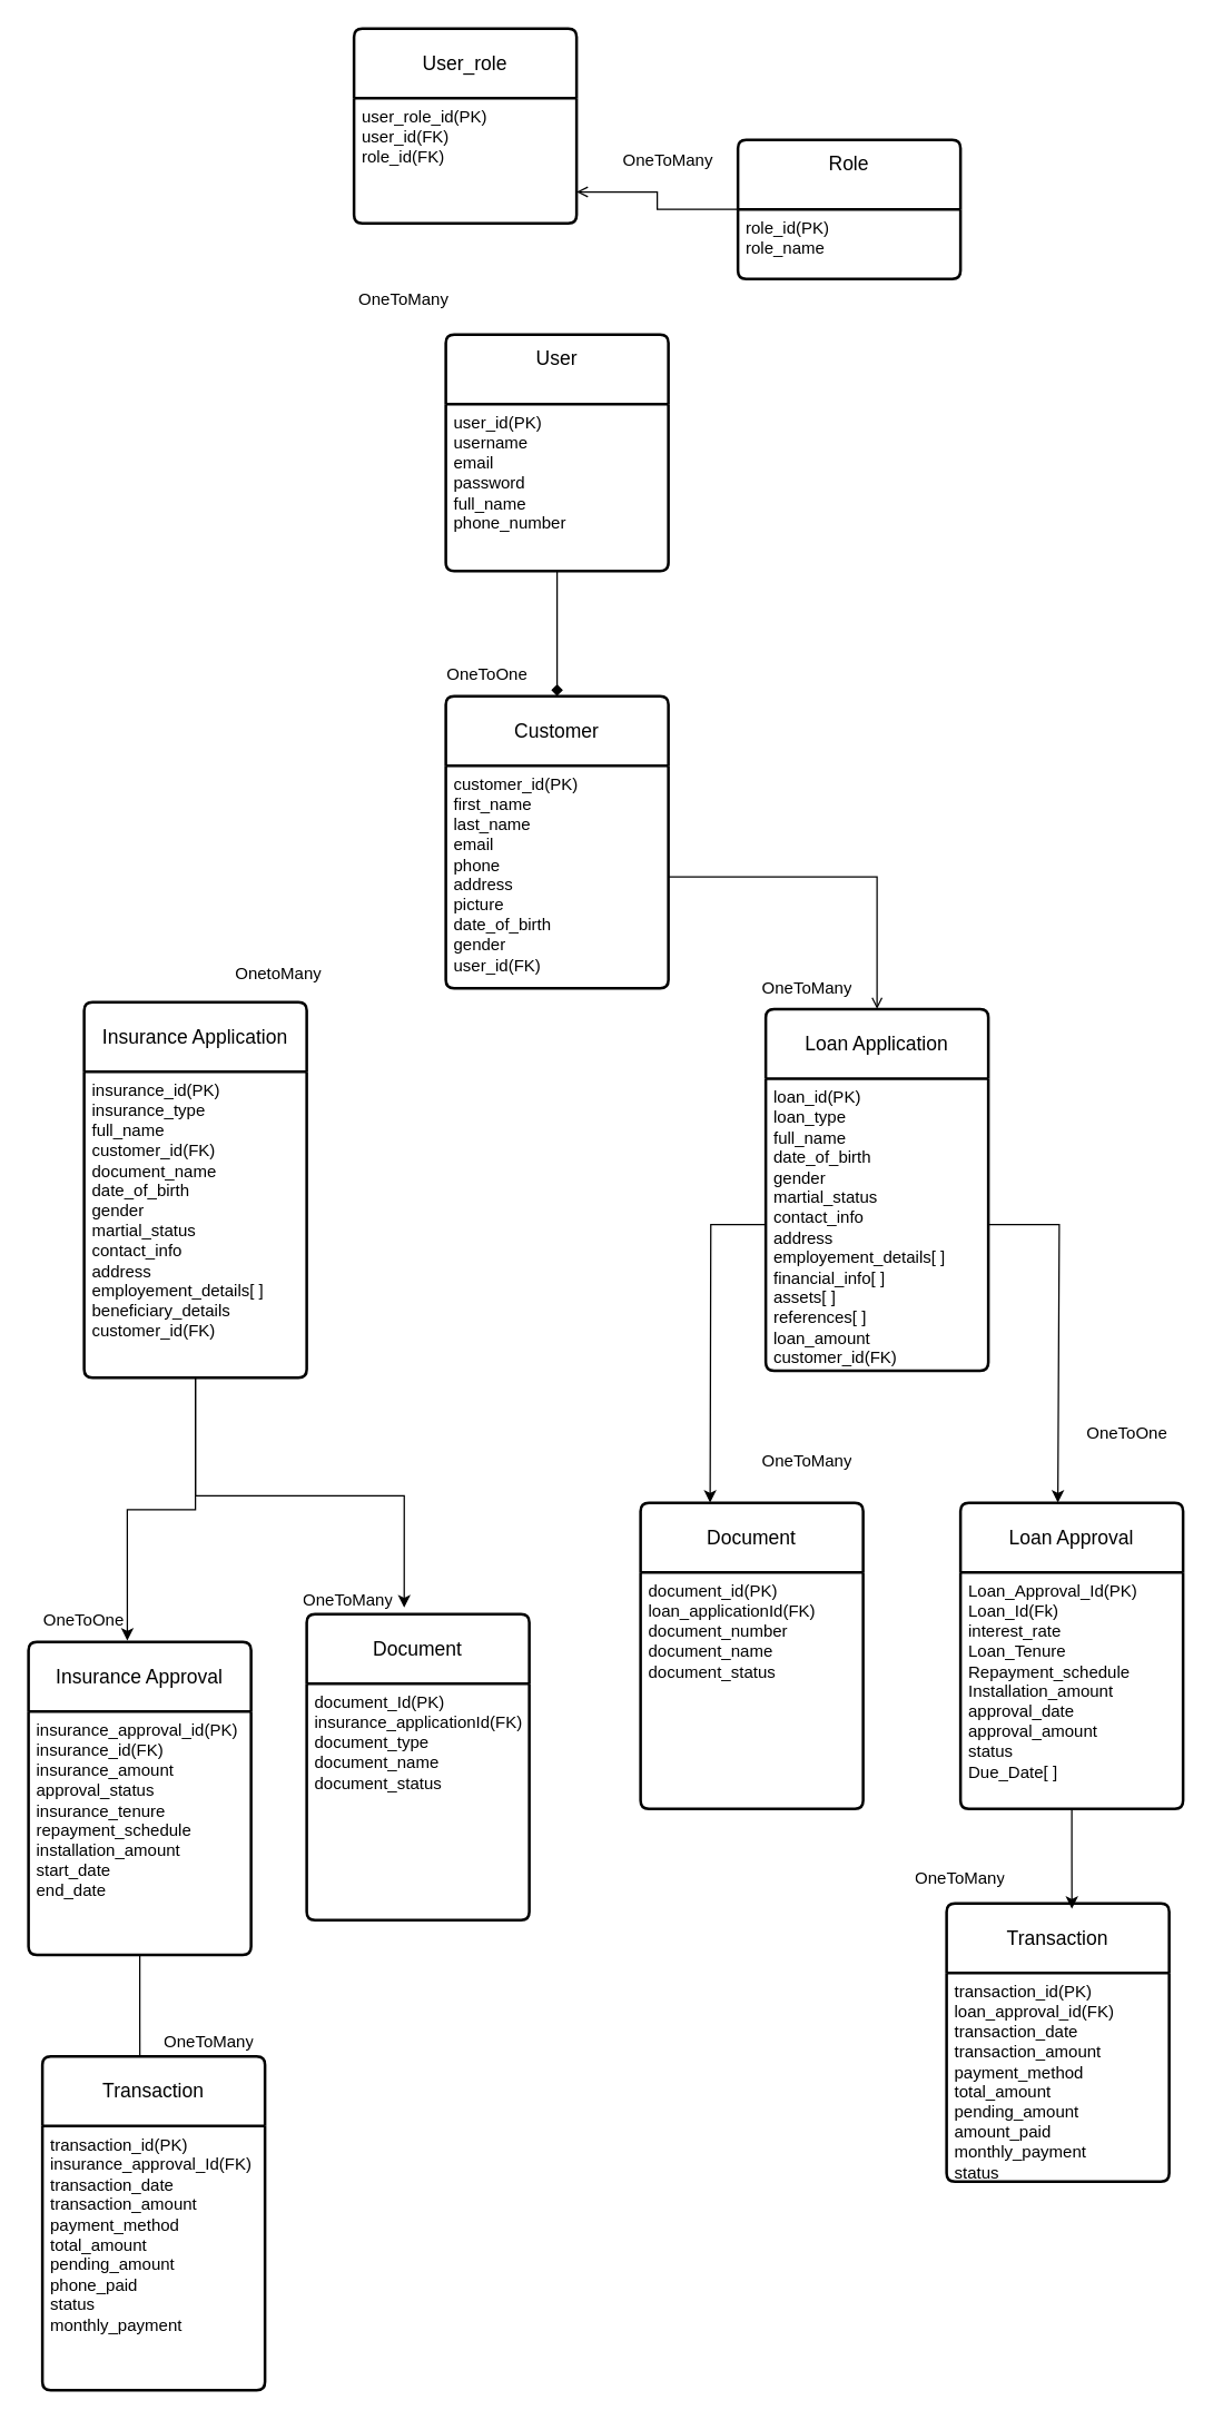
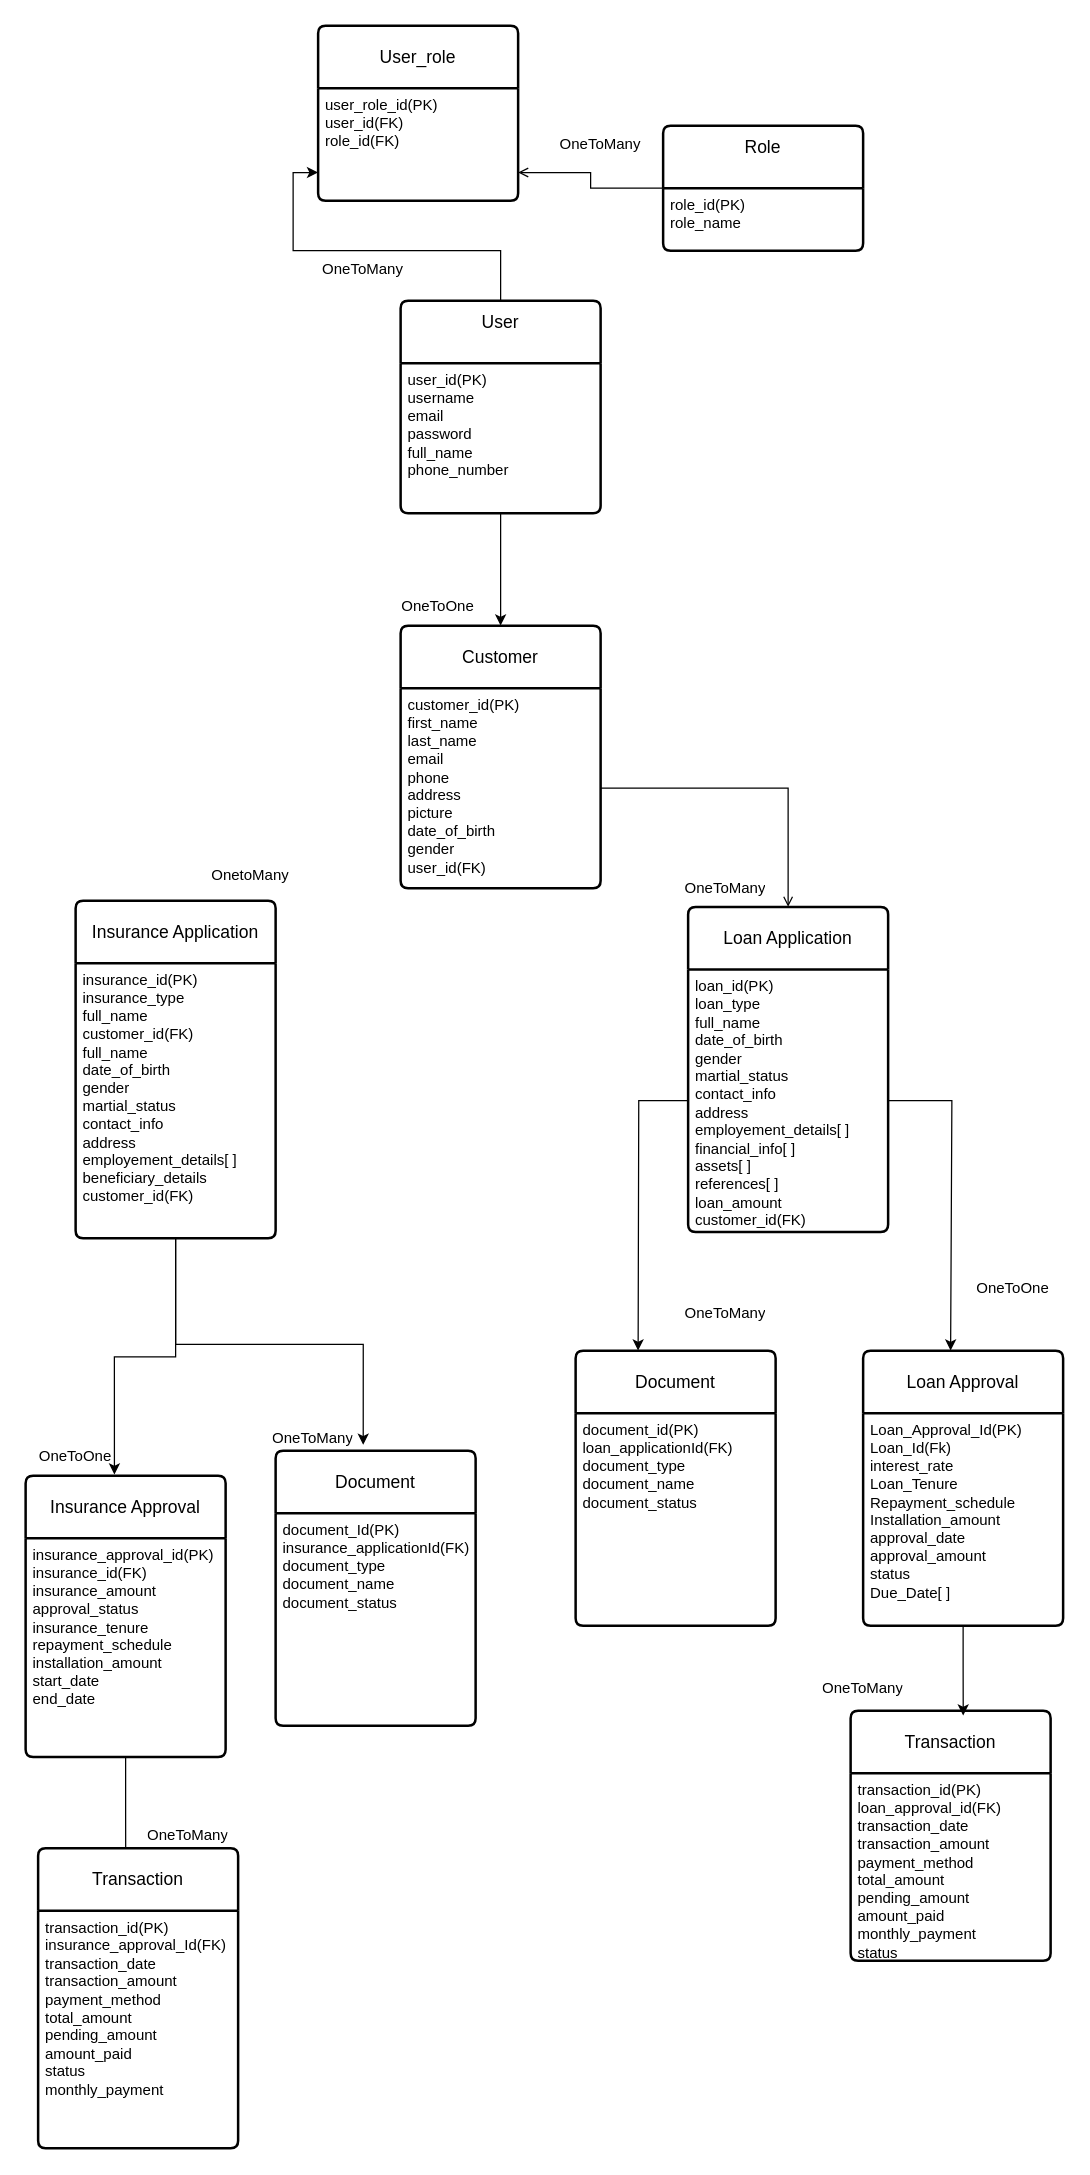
+ <mxCell id="32" style="edgeStyle=orthogonalEdgeStyle;rounded=0;orthogonalLoop=1;jettySize=auto;html=1;entryX=0;entryY=0.75;entryDx=0;entryDy=0;" edge="1" parent="1" source="33" target="39"><mxGeometry relative="1" as="geometry" /></mxCell>
- <mxCell id="40" style="edgeStyle=orthogonalEdgeStyle;rounded=0;orthogonalLoop=1;jettySize=auto;html=1;exitX=0.5;exitY=1;exitDx=0;exitDy=0;endArrow=diamond;" parent="1" source="34" target="2" edge="1"><mxGeometry relative="1" as="geometry" /></mxCell>
+ <mxCell id="40" style="edgeStyle=orthogonalEdgeStyle;rounded=0;orthogonalLoop=1;jettySize=auto;html=1;exitX=0.5;exitY=1;exitDx=0;exitDy=0;" parent="1" source="34" target="2" edge="1"><mxGeometry relative="1" as="geometry" /></mxCell>
- <mxCell id="23" value="insurance_id(PK)&lt;div&gt;insurance_type&lt;/div&gt;&lt;div&gt;full_name&lt;/div&gt;&lt;div&gt;customer_id(FK)&lt;/div&gt;&lt;div&gt;&lt;div&gt;document_name&lt;/div&gt;&lt;div&gt;date_of_birth&lt;/div&gt;&lt;div&gt;gender&lt;/div&gt;&lt;div&gt;martial_status&lt;/div&gt;&lt;div&gt;contact_info&lt;/div&gt;&lt;div&gt;address&lt;/div&gt;&lt;div&gt;employement_details[ ]&lt;/div&gt;&lt;div&gt;beneficiary_details&lt;/div&gt;&lt;div&gt;customer_id(FK)&lt;/div&gt;&lt;/div&gt;&lt;div&gt;&lt;br&gt;&lt;/div&gt;" style="align=left;strokeColor=none;fillColor=none;spacingLeft=4;fontSize=12;verticalAlign=top;resizable=0;rotatable=0;part=1;html=1;" parent="22" vertex="1"><mxGeometry y="50" width="160" height="220" as="geometry" /></mxCell>
+ <mxCell id="23" value="insurance_id(PK)&lt;div&gt;insurance_type&lt;/div&gt;&lt;div&gt;full_name&lt;/div&gt;&lt;div&gt;customer_id(FK)&lt;/div&gt;&lt;div&gt;&lt;div&gt;full_name&lt;/div&gt;&lt;div&gt;date_of_birth&lt;/div&gt;&lt;div&gt;gender&lt;/div&gt;&lt;div&gt;martial_status&lt;/div&gt;&lt;div&gt;contact_info&lt;/div&gt;&lt;div&gt;address&lt;/div&gt;&lt;div&gt;employement_details[ ]&lt;/div&gt;&lt;div&gt;beneficiary_details&lt;/div&gt;&lt;div&gt;customer_id(FK)&lt;/div&gt;&lt;/div&gt;&lt;div&gt;&lt;br&gt;&lt;/div&gt;" style="align=left;strokeColor=none;fillColor=none;spacingLeft=4;fontSize=12;verticalAlign=top;resizable=0;rotatable=0;part=1;html=1;" parent="22" vertex="1"><mxGeometry y="50" width="160" height="220" as="geometry" /></mxCell>
- <mxCell id="13" value="document_id(PK)&lt;div&gt;loan_applicationId(FK)&lt;/div&gt;&lt;div&gt;document_number&lt;/div&gt;&lt;div&gt;document_name&lt;/div&gt;&lt;div&gt;document_status&lt;/div&gt;&lt;div&gt;&lt;br&gt;&lt;/div&gt;" style="align=left;strokeColor=none;fillColor=none;spacingLeft=4;fontSize=12;verticalAlign=top;resizable=0;rotatable=0;part=1;html=1;" parent="12" vertex="1"><mxGeometry y="50" width="160" height="170" as="geometry" /></mxCell>
+ <mxCell id="13" value="document_id(PK)&lt;div&gt;loan_applicationId(FK)&lt;/div&gt;&lt;div&gt;document_type&lt;/div&gt;&lt;div&gt;document_name&lt;/div&gt;&lt;div&gt;document_status&lt;/div&gt;&lt;div&gt;&lt;br&gt;&lt;/div&gt;" style="align=left;strokeColor=none;fillColor=none;spacingLeft=4;fontSize=12;verticalAlign=top;resizable=0;rotatable=0;part=1;html=1;" parent="12" vertex="1"><mxGeometry y="50" width="160" height="170" as="geometry" /></mxCell>
- <mxCell id="30" value="transaction_id(PK)&lt;div&gt;insurance_approval_Id(FK)&lt;/div&gt;&lt;div&gt;&lt;div&gt;transaction_date&lt;/div&gt;&lt;div&gt;transaction_amount&lt;/div&gt;&lt;div&gt;payment_method&lt;/div&gt;&lt;div&gt;total_amount&lt;/div&gt;&lt;div&gt;pending_amount&lt;/div&gt;&lt;div&gt;phone_paid&lt;/div&gt;&lt;div&gt;status&lt;/div&gt;&lt;/div&gt;&lt;div&gt;monthly_payment&lt;/div&gt;&lt;div&gt;&lt;br&gt;&lt;/div&gt;&lt;div&gt;&lt;br&gt;&lt;/div&gt;" style="align=left;strokeColor=none;fillColor=none;spacingLeft=4;fontSize=12;verticalAlign=top;resizable=0;rotatable=0;part=1;html=1;" parent="29" vertex="1"><mxGeometry y="50" width="160" height="190" as="geometry" /></mxCell>
+ <mxCell id="30" value="transaction_id(PK)&lt;div&gt;insurance_approval_Id(FK)&lt;/div&gt;&lt;div&gt;&lt;div&gt;transaction_date&lt;/div&gt;&lt;div&gt;transaction_amount&lt;/div&gt;&lt;div&gt;payment_method&lt;/div&gt;&lt;div&gt;total_amount&lt;/div&gt;&lt;div&gt;pending_amount&lt;/div&gt;&lt;div&gt;amount_paid&lt;/div&gt;&lt;div&gt;status&lt;/div&gt;&lt;/div&gt;&lt;div&gt;monthly_payment&lt;/div&gt;&lt;div&gt;&lt;br&gt;&lt;/div&gt;&lt;div&gt;&lt;br&gt;&lt;/div&gt;" style="align=left;strokeColor=none;fillColor=none;spacingLeft=4;fontSize=12;verticalAlign=top;resizable=0;rotatable=0;part=1;html=1;" parent="29" vertex="1"><mxGeometry y="50" width="160" height="190" as="geometry" /></mxCell>
